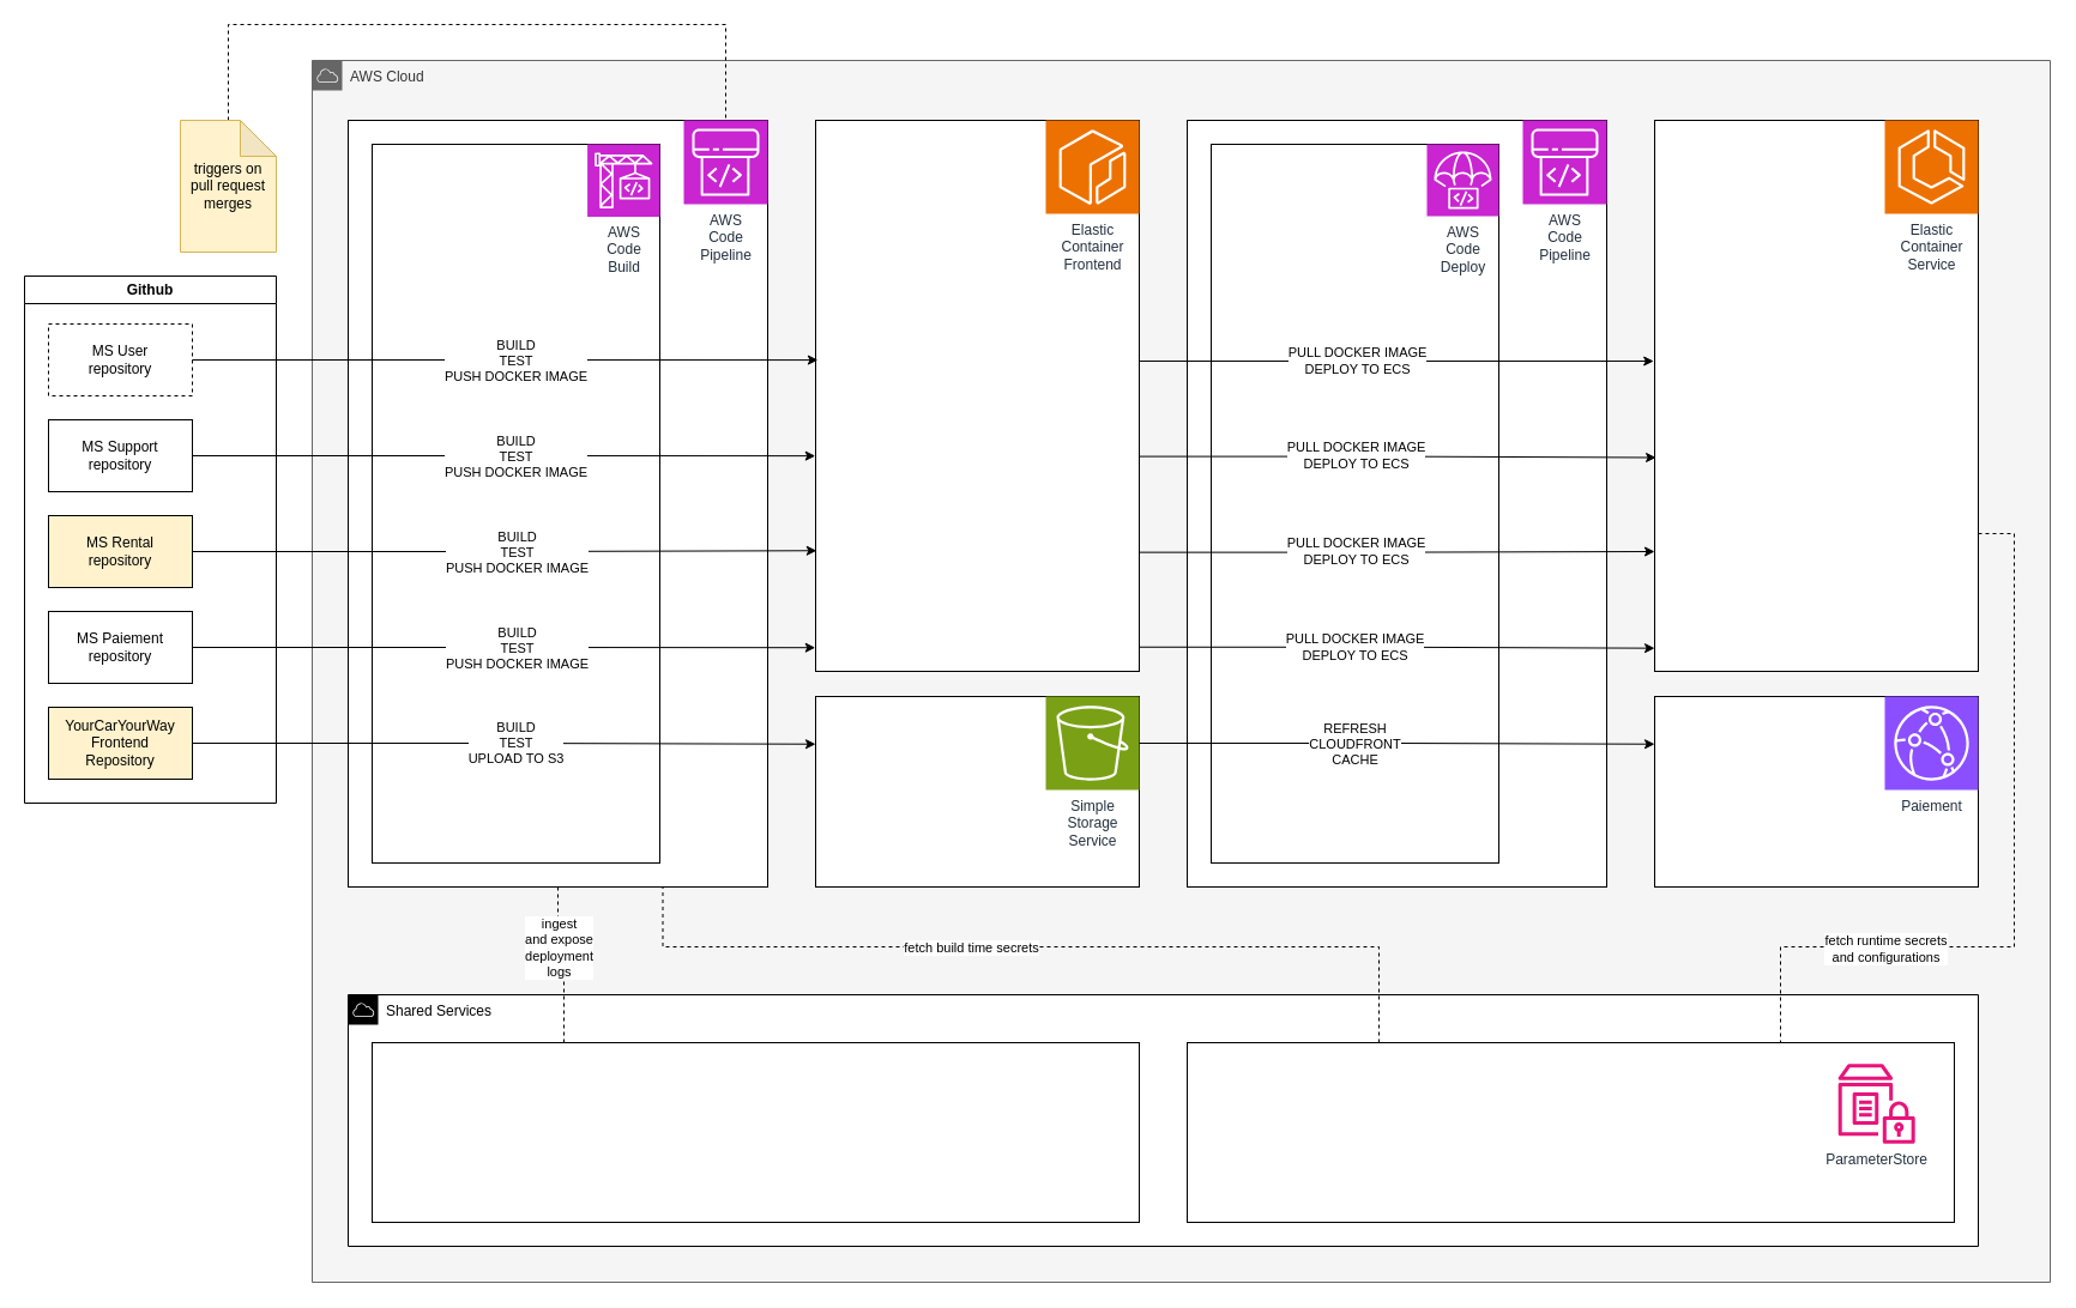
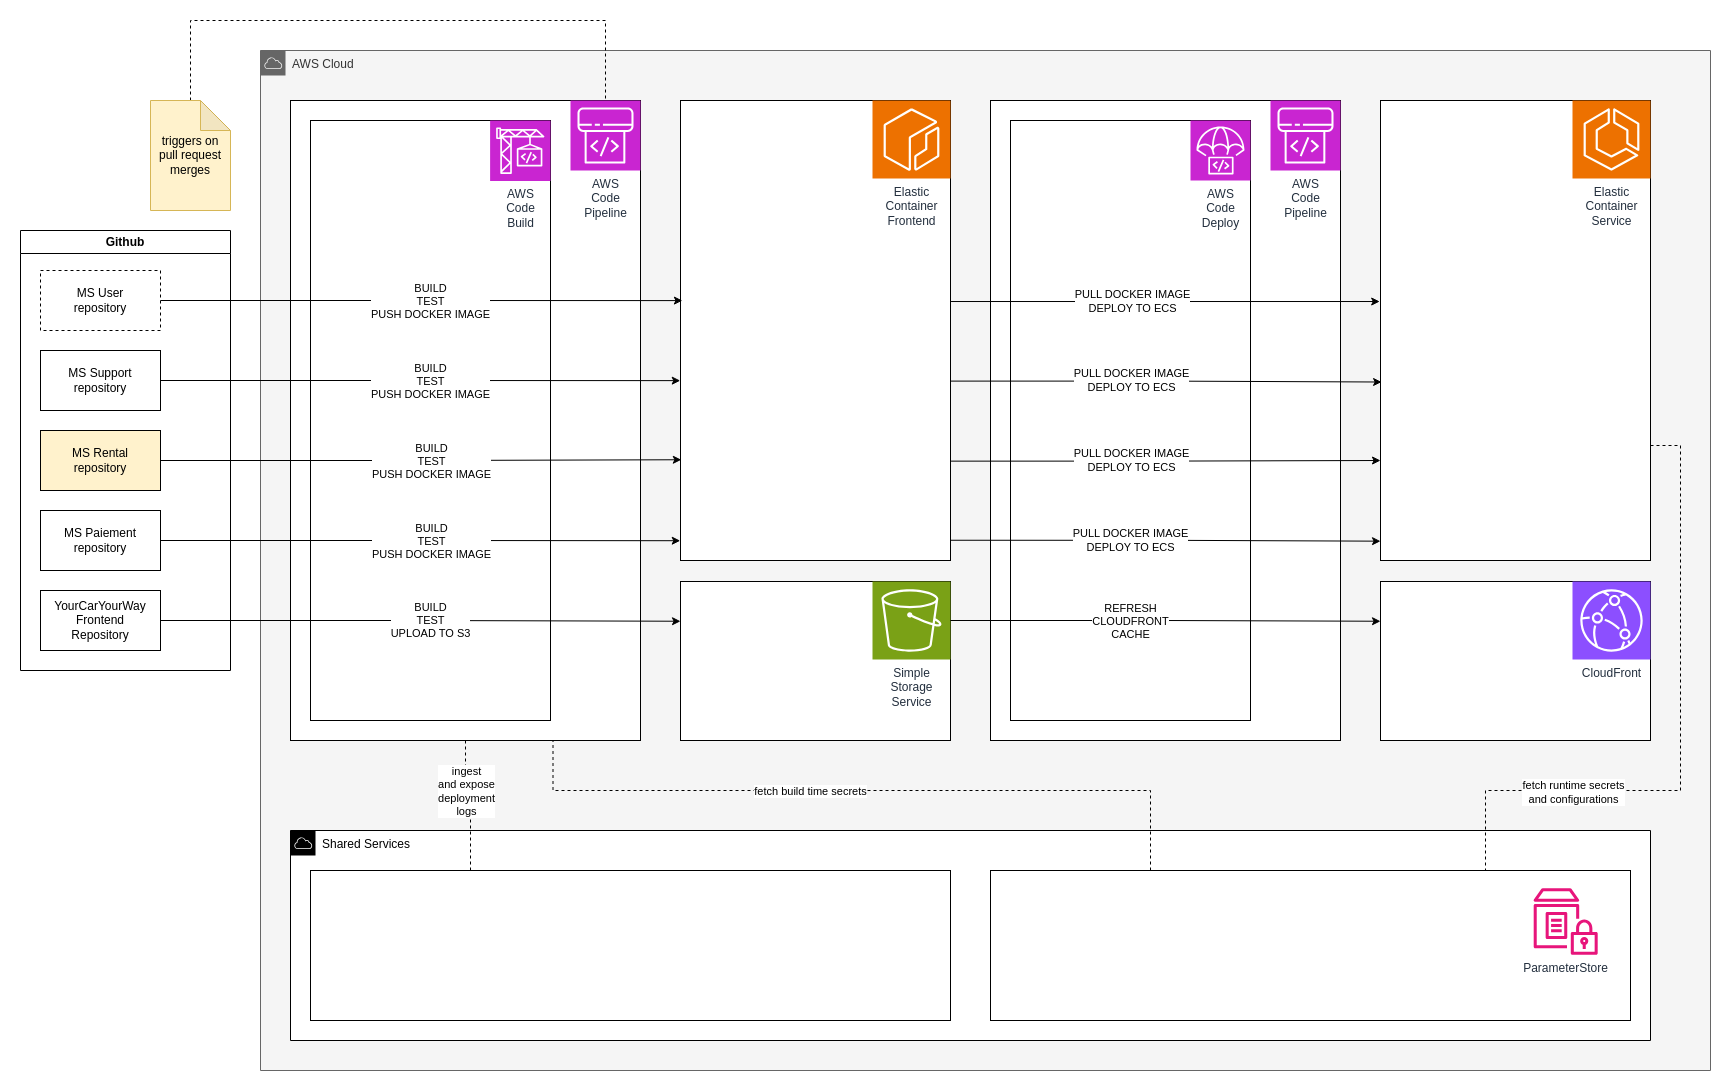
- <mxCell id="15" value="YourCarYourWay&lt;div&gt;Frontend&lt;/div&gt;&lt;div&gt;Repository&lt;/div&gt;" style="rounded=0;whiteSpace=wrap;html=1;fillColor=#fff2cc;" parent="10" vertex="1"><mxGeometry x="20" y="360" width="120" height="60" as="geometry" /></mxCell>
+ <mxCell id="15" value="YourCarYourWay&lt;div&gt;Frontend&lt;/div&gt;&lt;div&gt;Repository&lt;/div&gt;" style="rounded=0;whiteSpace=wrap;html=1;" parent="10" vertex="1"><mxGeometry x="20" y="360" width="120" height="60" as="geometry" /></mxCell>
- <mxCell id="42" value="Paiement" style="sketch=0;points=[[0,0,0],[0.25,0,0],[0.5,0,0],[0.75,0,0],[1,0,0],[0,1,0],[0.25,1,0],[0.5,1,0],[0.75,1,0],[1,1,0],[0,0.25,0],[0,0.5,0],[0,0.75,0],[1,0.25,0],[1,0.5,0],[1,0.75,0]];outlineConnect=0;fontColor=#232F3E;fillColor=#8C4FFF;strokeColor=#ffffff;dashed=0;verticalLabelPosition=bottom;verticalAlign=top;align=center;html=1;fontSize=12;fontStyle=0;aspect=fixed;shape=mxgraph.aws4.resourceIcon;resIcon=mxgraph.aws4.cloudfront;" parent="1" vertex="1"><mxGeometry x="1572" y="581" width="78" height="78" as="geometry" /></mxCell>
+ <mxCell id="42" value="CloudFront" style="sketch=0;points=[[0,0,0],[0.25,0,0],[0.5,0,0],[0.75,0,0],[1,0,0],[0,1,0],[0.25,1,0],[0.5,1,0],[0.75,1,0],[1,1,0],[0,0.25,0],[0,0.5,0],[0,0.75,0],[1,0.25,0],[1,0.5,0],[1,0.75,0]];outlineConnect=0;fontColor=#232F3E;fillColor=#8C4FFF;strokeColor=#ffffff;dashed=0;verticalLabelPosition=bottom;verticalAlign=top;align=center;html=1;fontSize=12;fontStyle=0;aspect=fixed;shape=mxgraph.aws4.resourceIcon;resIcon=mxgraph.aws4.cloudfront;" parent="1" vertex="1"><mxGeometry x="1572" y="581" width="78" height="78" as="geometry" /></mxCell>
